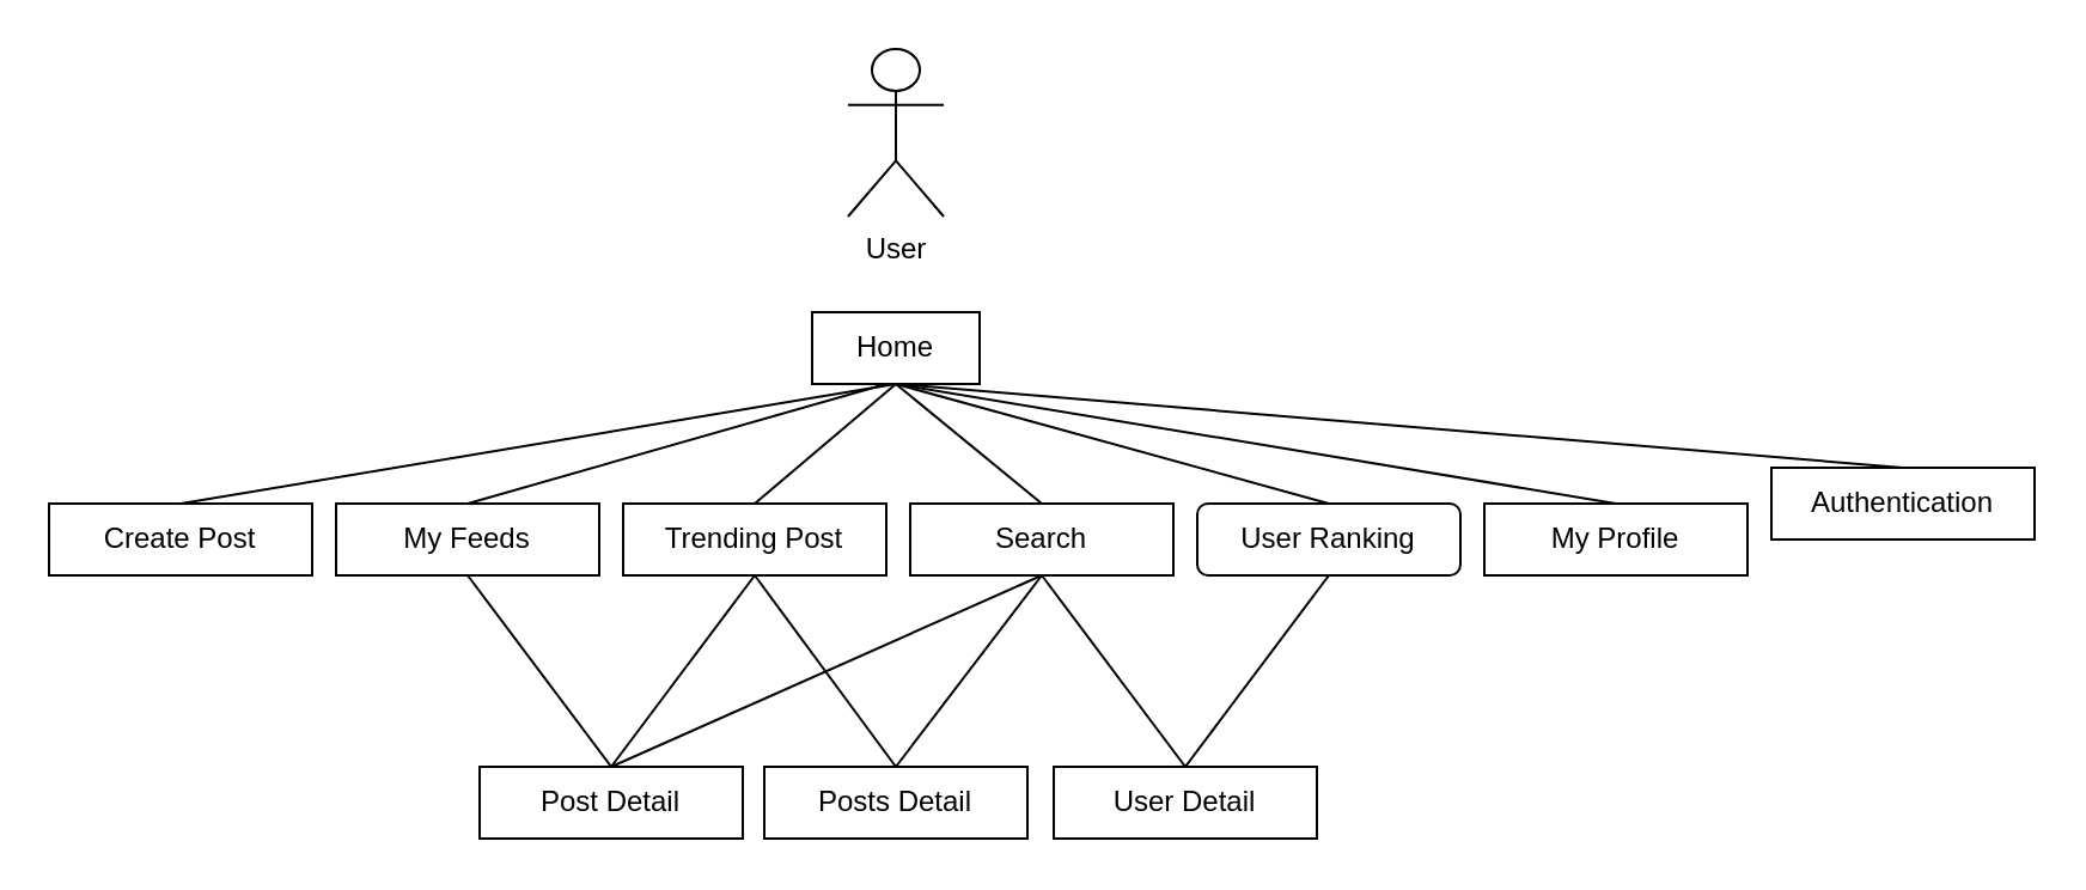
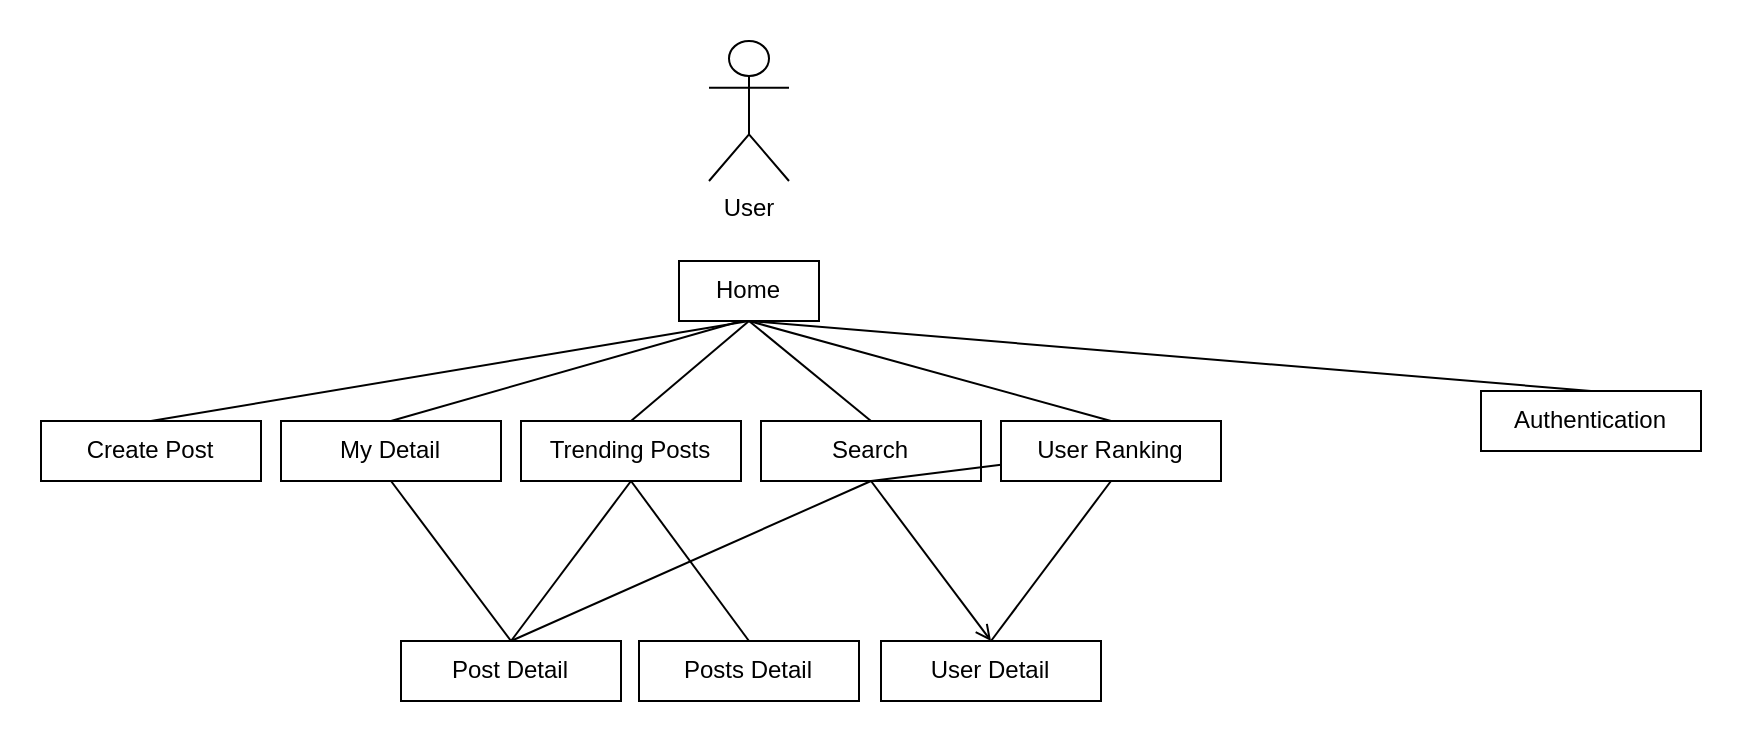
- <mxCell id="20" value="" style="endArrow=none;html=1;rounded=0;exitX=0.5;exitY=1;exitDx=0;exitDy=0;entryX=0.5;entryY=0;entryDx=0;entryDy=0;endFill=0;" edge="1" parent="1" source="3" target="12"><mxGeometry width="50" height="50" relative="1" as="geometry"><mxPoint x="380" y="290" as="sourcePoint" /><mxPoint x="430" y="240" as="targetPoint" /></mxGeometry></mxCell>
- <mxCell id="6" value="My Feeds" style="rounded=0;whiteSpace=wrap;html=1;" vertex="1" parent="1"><mxGeometry x="140" y="210" width="110" height="30" as="geometry" /></mxCell>
+ <mxCell id="6" value="My Detail" style="rounded=0;whiteSpace=wrap;html=1;" vertex="1" parent="1"><mxGeometry x="140" y="210" width="110" height="30" as="geometry" /></mxCell>
- <mxCell id="4" value="Trending Post" style="rounded=0;whiteSpace=wrap;html=1;" vertex="1" parent="1"><mxGeometry x="260" y="210" width="110" height="30" as="geometry" /></mxCell>
+ <mxCell id="4" value="Trending Posts" style="rounded=0;whiteSpace=wrap;html=1;" vertex="1" parent="1"><mxGeometry x="260" y="210" width="110" height="30" as="geometry" /></mxCell>
- <mxCell id="5" value="User Ranking" style="whiteSpace=wrap;html=1;rounded=1;" vertex="1" parent="1"><mxGeometry x="500" y="210" width="110" height="30" as="geometry" /></mxCell>
+ <mxCell id="5" value="User Ranking" style="rounded=0;whiteSpace=wrap;html=1;" vertex="1" parent="1"><mxGeometry x="500" y="210" width="110" height="30" as="geometry" /></mxCell>
- <mxCell id="12" value="My Profile" style="rounded=0;whiteSpace=wrap;html=1;" vertex="1" parent="1"><mxGeometry x="620" y="210" width="110" height="30" as="geometry" /></mxCell>
- <mxCell id="23" value="" style="endArrow=none;html=1;rounded=0;exitX=0.5;exitY=1;exitDx=0;exitDy=0;entryX=0.5;entryY=0;entryDx=0;entryDy=0;endFill=0;" edge="1" parent="1" source="10" target="13"><mxGeometry width="50" height="50" relative="1" as="geometry"><mxPoint x="350" y="287" as="sourcePoint" /><mxPoint x="400" y="237" as="targetPoint" /></mxGeometry></mxCell>
+ <mxCell id="23" value="" style="endArrow=none;html=1;rounded=0;exitX=0.5;exitY=1;exitDx=0;exitDy=0;endFill=0;" edge="1" parent="1" source="10" target="5"><mxGeometry width="50" height="50" relative="1" as="geometry"><mxPoint x="350" y="287" as="sourcePoint" /><mxPoint x="400" y="237" as="targetPoint" /></mxGeometry></mxCell>
- <mxCell id="22" value="" style="endArrow=none;html=1;rounded=0;exitX=0.5;exitY=1;exitDx=0;exitDy=0;entryX=0.5;entryY=0;entryDx=0;entryDy=0;endFill=0;" edge="1" parent="1" source="10" target="7"><mxGeometry width="50" height="50" relative="1" as="geometry"><mxPoint x="350" y="287" as="sourcePoint" /><mxPoint x="400" y="237" as="targetPoint" /></mxGeometry></mxCell>
+ <mxCell id="22" value="" style="endArrow=open;html=1;rounded=0;exitX=0.5;exitY=1;exitDx=0;exitDy=0;entryX=0.5;entryY=0;entryDx=0;entryDy=0;endFill=0;" edge="1" parent="1" source="10" target="7"><mxGeometry width="50" height="50" relative="1" as="geometry"><mxPoint x="350" y="287" as="sourcePoint" /><mxPoint x="400" y="237" as="targetPoint" /></mxGeometry></mxCell>
